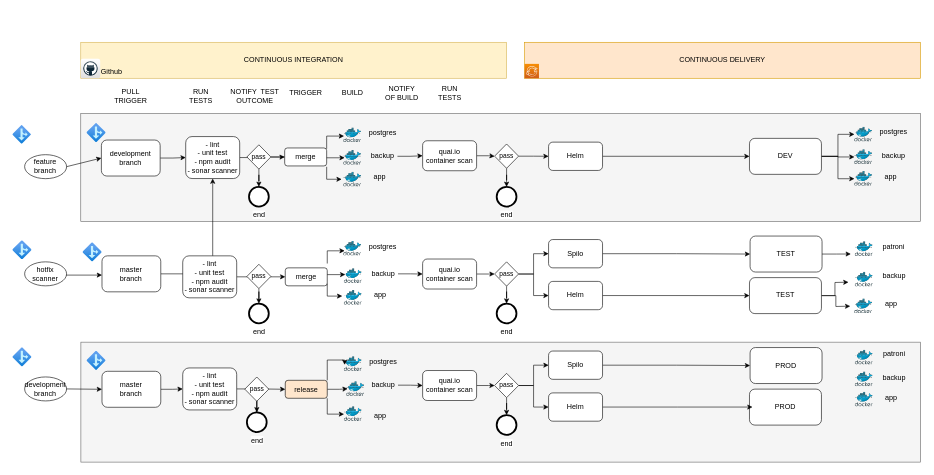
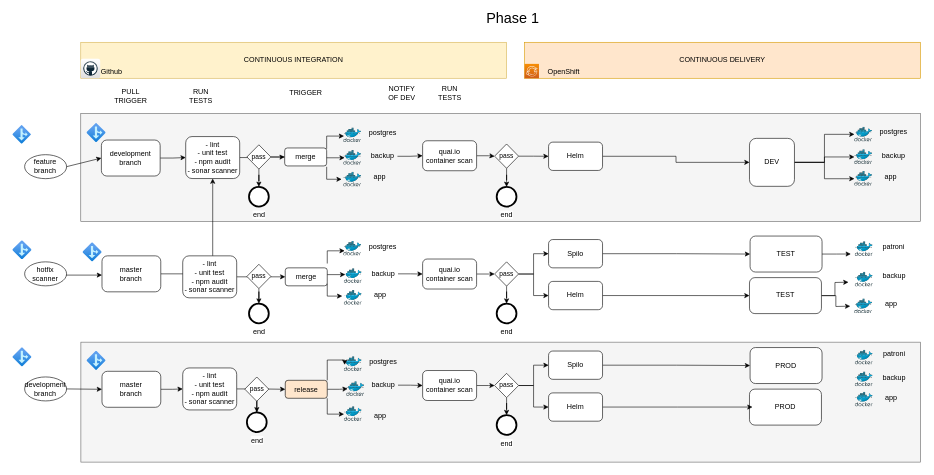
+ <mxCell id="21" value="&lt;font style=&quot;font-size: 24px&quot;&gt;Phase 1&lt;/font&gt;" style="text;html=1;align=center;verticalAlign=middle;resizable=0;points=[];autosize=1;strokeColor=none;fillColor=none;" parent="1" vertex="1"><mxGeometry x="804" y="20" width="100" height="20" as="geometry" /></mxCell>
+ <mxCell id="20" value="OpenShift" style="text;html=1;align=center;verticalAlign=middle;resizable=0;points=[];autosize=1;strokeColor=none;fillColor=none;" parent="1" vertex="1"><mxGeometry x="904" y="110" width="70" height="20" as="geometry" /></mxCell>
- <mxCell id="8" value="BUILD" style="text;html=1;align=center;verticalAlign=middle;resizable=0;points=[];autosize=1;strokeColor=none;fillColor=none;" parent="1" vertex="1"><mxGeometry x="562" y="145" width="50" height="20" as="geometry" /></mxCell>
- <mxCell id="11" value="NOTIFY &lt;br&gt;OF BUILD" style="text;html=1;align=center;verticalAlign=middle;resizable=0;points=[];autosize=1;strokeColor=none;fillColor=none;" parent="1" vertex="1"><mxGeometry y="140" width="70" height="30" as="geometry" x="634" /></mxCell>
+ <mxCell id="11" value="NOTIFY &lt;br&gt;OF DEV" style="text;html=1;align=center;verticalAlign=middle;resizable=0;points=[];autosize=1;strokeColor=none;fillColor=none;" parent="1" vertex="1"><mxGeometry y="140" width="70" height="30" as="geometry" x="634" /></mxCell>
- <mxCell id="10" value="NOTIFY&amp;nbsp; TEST&lt;br&gt;OUTCOME" style="text;html=1;align=center;verticalAlign=middle;resizable=0;points=[];autosize=1;strokeColor=none;fillColor=none;" parent="1" vertex="1"><mxGeometry x="374" y="145" width="100" height="30" as="geometry" /></mxCell>
- <mxCell id="16" value="DEV" style="rounded=1;whiteSpace=wrap;html=1;" parent="1" vertex="1"><mxGeometry x="1249" y="230.2" width="120" height="60" as="geometry" /></mxCell>
+ <mxCell id="16" value="DEV" style="rounded=1;whiteSpace=wrap;html=1;" parent="1" vertex="1"><mxGeometry x="1249" y="230.2" width="75" height="80" as="geometry" /></mxCell>
